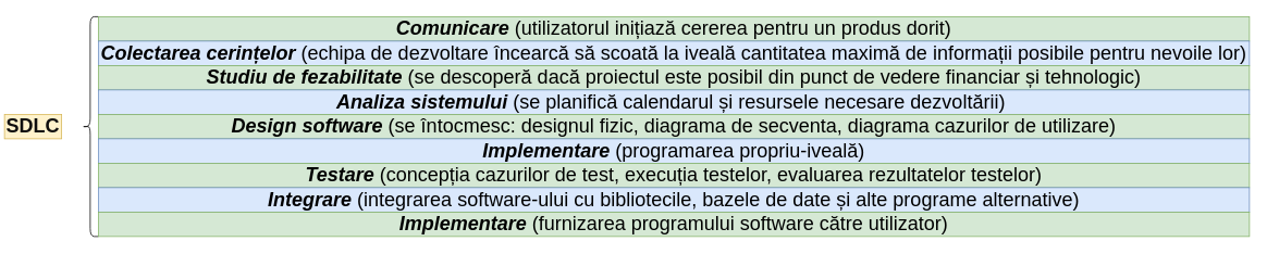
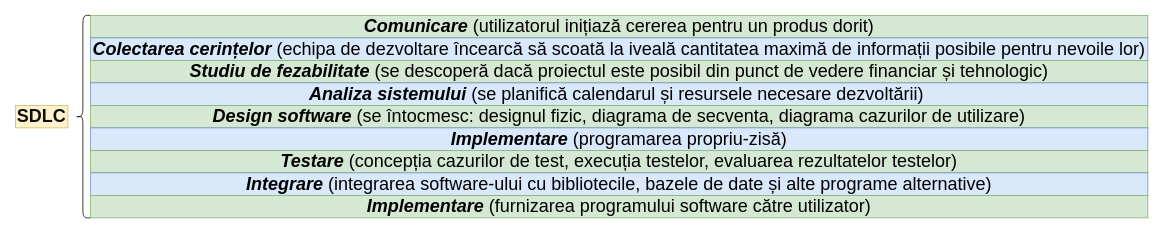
- <mxCell id="2" value="&lt;b&gt;&lt;font style=&quot;color: light-dark(rgb(16, 15, 15), rgb(205, 205, 255)); font-size: 24px;&quot;&gt;SDLC&lt;/font&gt;&lt;/b&gt;" style="text;html=1;align=center;verticalAlign=middle;whiteSpace=wrap;rounded=0;fillColor=#fff2cc;strokeColor=#d6b656;" parent="1" vertex="1"><mxGeometry x="5" y="140" width="70" height="30" as="geometry" /></mxCell>
+ <mxCell id="2" value="&lt;b&gt;&lt;font style=&quot;color: light-dark(rgb(16, 15, 15), rgb(205, 205, 255)); font-size: 24px;&quot;&gt;SDLC&lt;/font&gt;&lt;/b&gt;" style="text;html=1;align=center;verticalAlign=middle;whiteSpace=wrap;rounded=0;fillColor=#fff2cc;strokeColor=#d6b656;" parent="1" vertex="1"><mxGeometry x="20" y="140" width="70" height="30" as="geometry" /></mxCell>
- <mxCell id="9" value="&lt;font style=&quot;font-size: 24px;&quot;&gt;&lt;b style=&quot;&quot;&gt;&lt;i style=&quot;&quot;&gt;Implementare&lt;/i&gt;&lt;/b&gt; (programarea propriu-iveală)&lt;/font&gt;" style="text;html=1;align=center;verticalAlign=middle;whiteSpace=wrap;rounded=0;fillColor=#dae8fc;strokeColor=#6c8ebf;" parent="1" vertex="1"><mxGeometry x="120" y="170" width="1410" height="30" as="geometry" /></mxCell>
+ <mxCell id="9" value="&lt;font style=&quot;font-size: 24px;&quot;&gt;&lt;b style=&quot;&quot;&gt;&lt;i style=&quot;&quot;&gt;Implementare&lt;/i&gt;&lt;/b&gt; (programarea propriu-zisă)&lt;/font&gt;" style="text;html=1;align=center;verticalAlign=middle;whiteSpace=wrap;rounded=0;fillColor=#dae8fc;strokeColor=#6c8ebf;" parent="1" vertex="1"><mxGeometry x="120" y="170" width="1410" height="30" as="geometry" /></mxCell>
